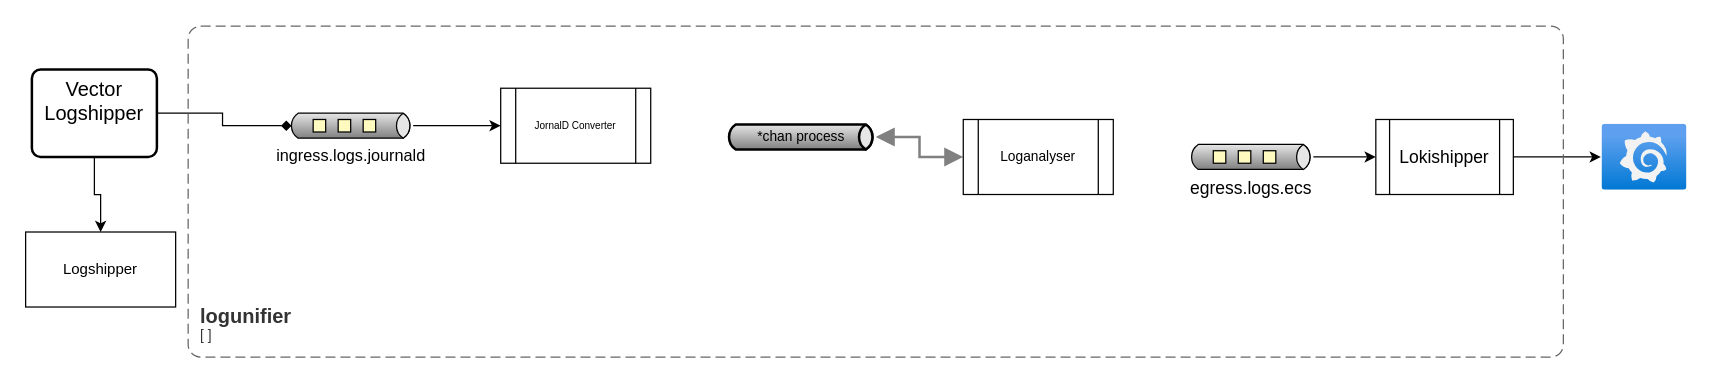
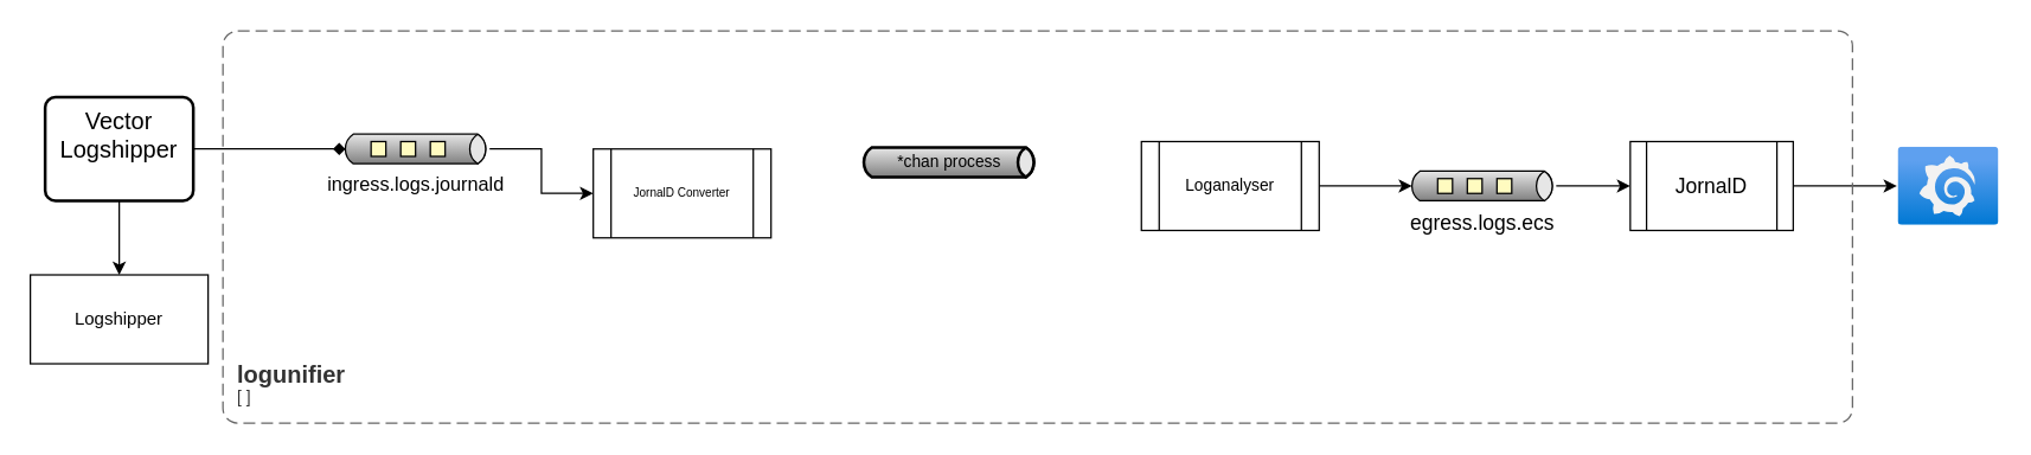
- <mxCell id="7" value="&lt;font style=&quot;font-size: 16px;&quot;&gt;Vector &lt;/font&gt;&lt;font style=&quot;font-size: 16px;&quot;&gt;Logshipper&lt;br&gt;&lt;br&gt;&lt;/font&gt;" style="rounded=1;whiteSpace=wrap;html=1;absoluteArcSize=1;arcSize=14;strokeWidth=2;fontSize=8;" parent="1" vertex="1"><mxGeometry x="25" y="55" width="100" height="70" as="geometry" /></mxCell>
+ <mxCell id="7" value="&lt;font style=&quot;font-size: 16px;&quot;&gt;Vector &lt;/font&gt;&lt;font style=&quot;font-size: 16px;&quot;&gt;Logshipper&lt;br&gt;&lt;br&gt;&lt;/font&gt;" style="rounded=1;whiteSpace=wrap;html=1;absoluteArcSize=1;arcSize=14;strokeWidth=2;fontSize=8;" parent="1" vertex="1"><mxGeometry x="30" y="65" width="100" height="70" as="geometry" /></mxCell>
- <mxCell id="4" value="JornalD Converter" style="shape=process;whiteSpace=wrap;html=1;backgroundOutline=1;fontSize=8;" parent="1" vertex="1"><mxGeometry x="400" y="70" width="120" height="60" as="geometry" /></mxCell>
+ <mxCell id="4" value="JornalD Converter" style="shape=process;whiteSpace=wrap;html=1;backgroundOutline=1;fontSize=8;" parent="1" vertex="1"><mxGeometry x="400" y="100" width="120" height="60" as="geometry" /></mxCell>
- <mxCell id="9" value="" style="edgeStyle=elbowEdgeStyle;strokeWidth=2;rounded=0;endArrow=block;startArrow=block;startSize=10;endSize=10;dashed=0;html=1;strokeColor=#808080;fontSize=13;" parent="1" source="11" target="8" edge="1"><mxGeometry relative="1" as="geometry"><mxPoint x="670" y="55" as="sourcePoint" /></mxGeometry></mxCell>
+ <mxCell id="10" style="edgeStyle=orthogonalEdgeStyle;rounded=0;orthogonalLoop=1;jettySize=auto;html=1;entryX=0;entryY=0.5;entryDx=2.7;entryDy=0;entryPerimeter=0;fontSize=14;" parent="1" source="11" target="13" edge="1"><mxGeometry relative="1" as="geometry" /></mxCell>
- <mxCell id="15" value="Lokishipper" style="shape=process;whiteSpace=wrap;html=1;backgroundOutline=1;fontSize=14;" parent="1" vertex="1"><mxGeometry x="1100" y="95" width="110" height="60" as="geometry" /></mxCell>
+ <mxCell id="15" value="JornalD" style="shape=process;whiteSpace=wrap;html=1;backgroundOutline=1;fontSize=14;" parent="1" vertex="1"><mxGeometry x="1100" y="95" width="110" height="60" as="geometry" /></mxCell>
